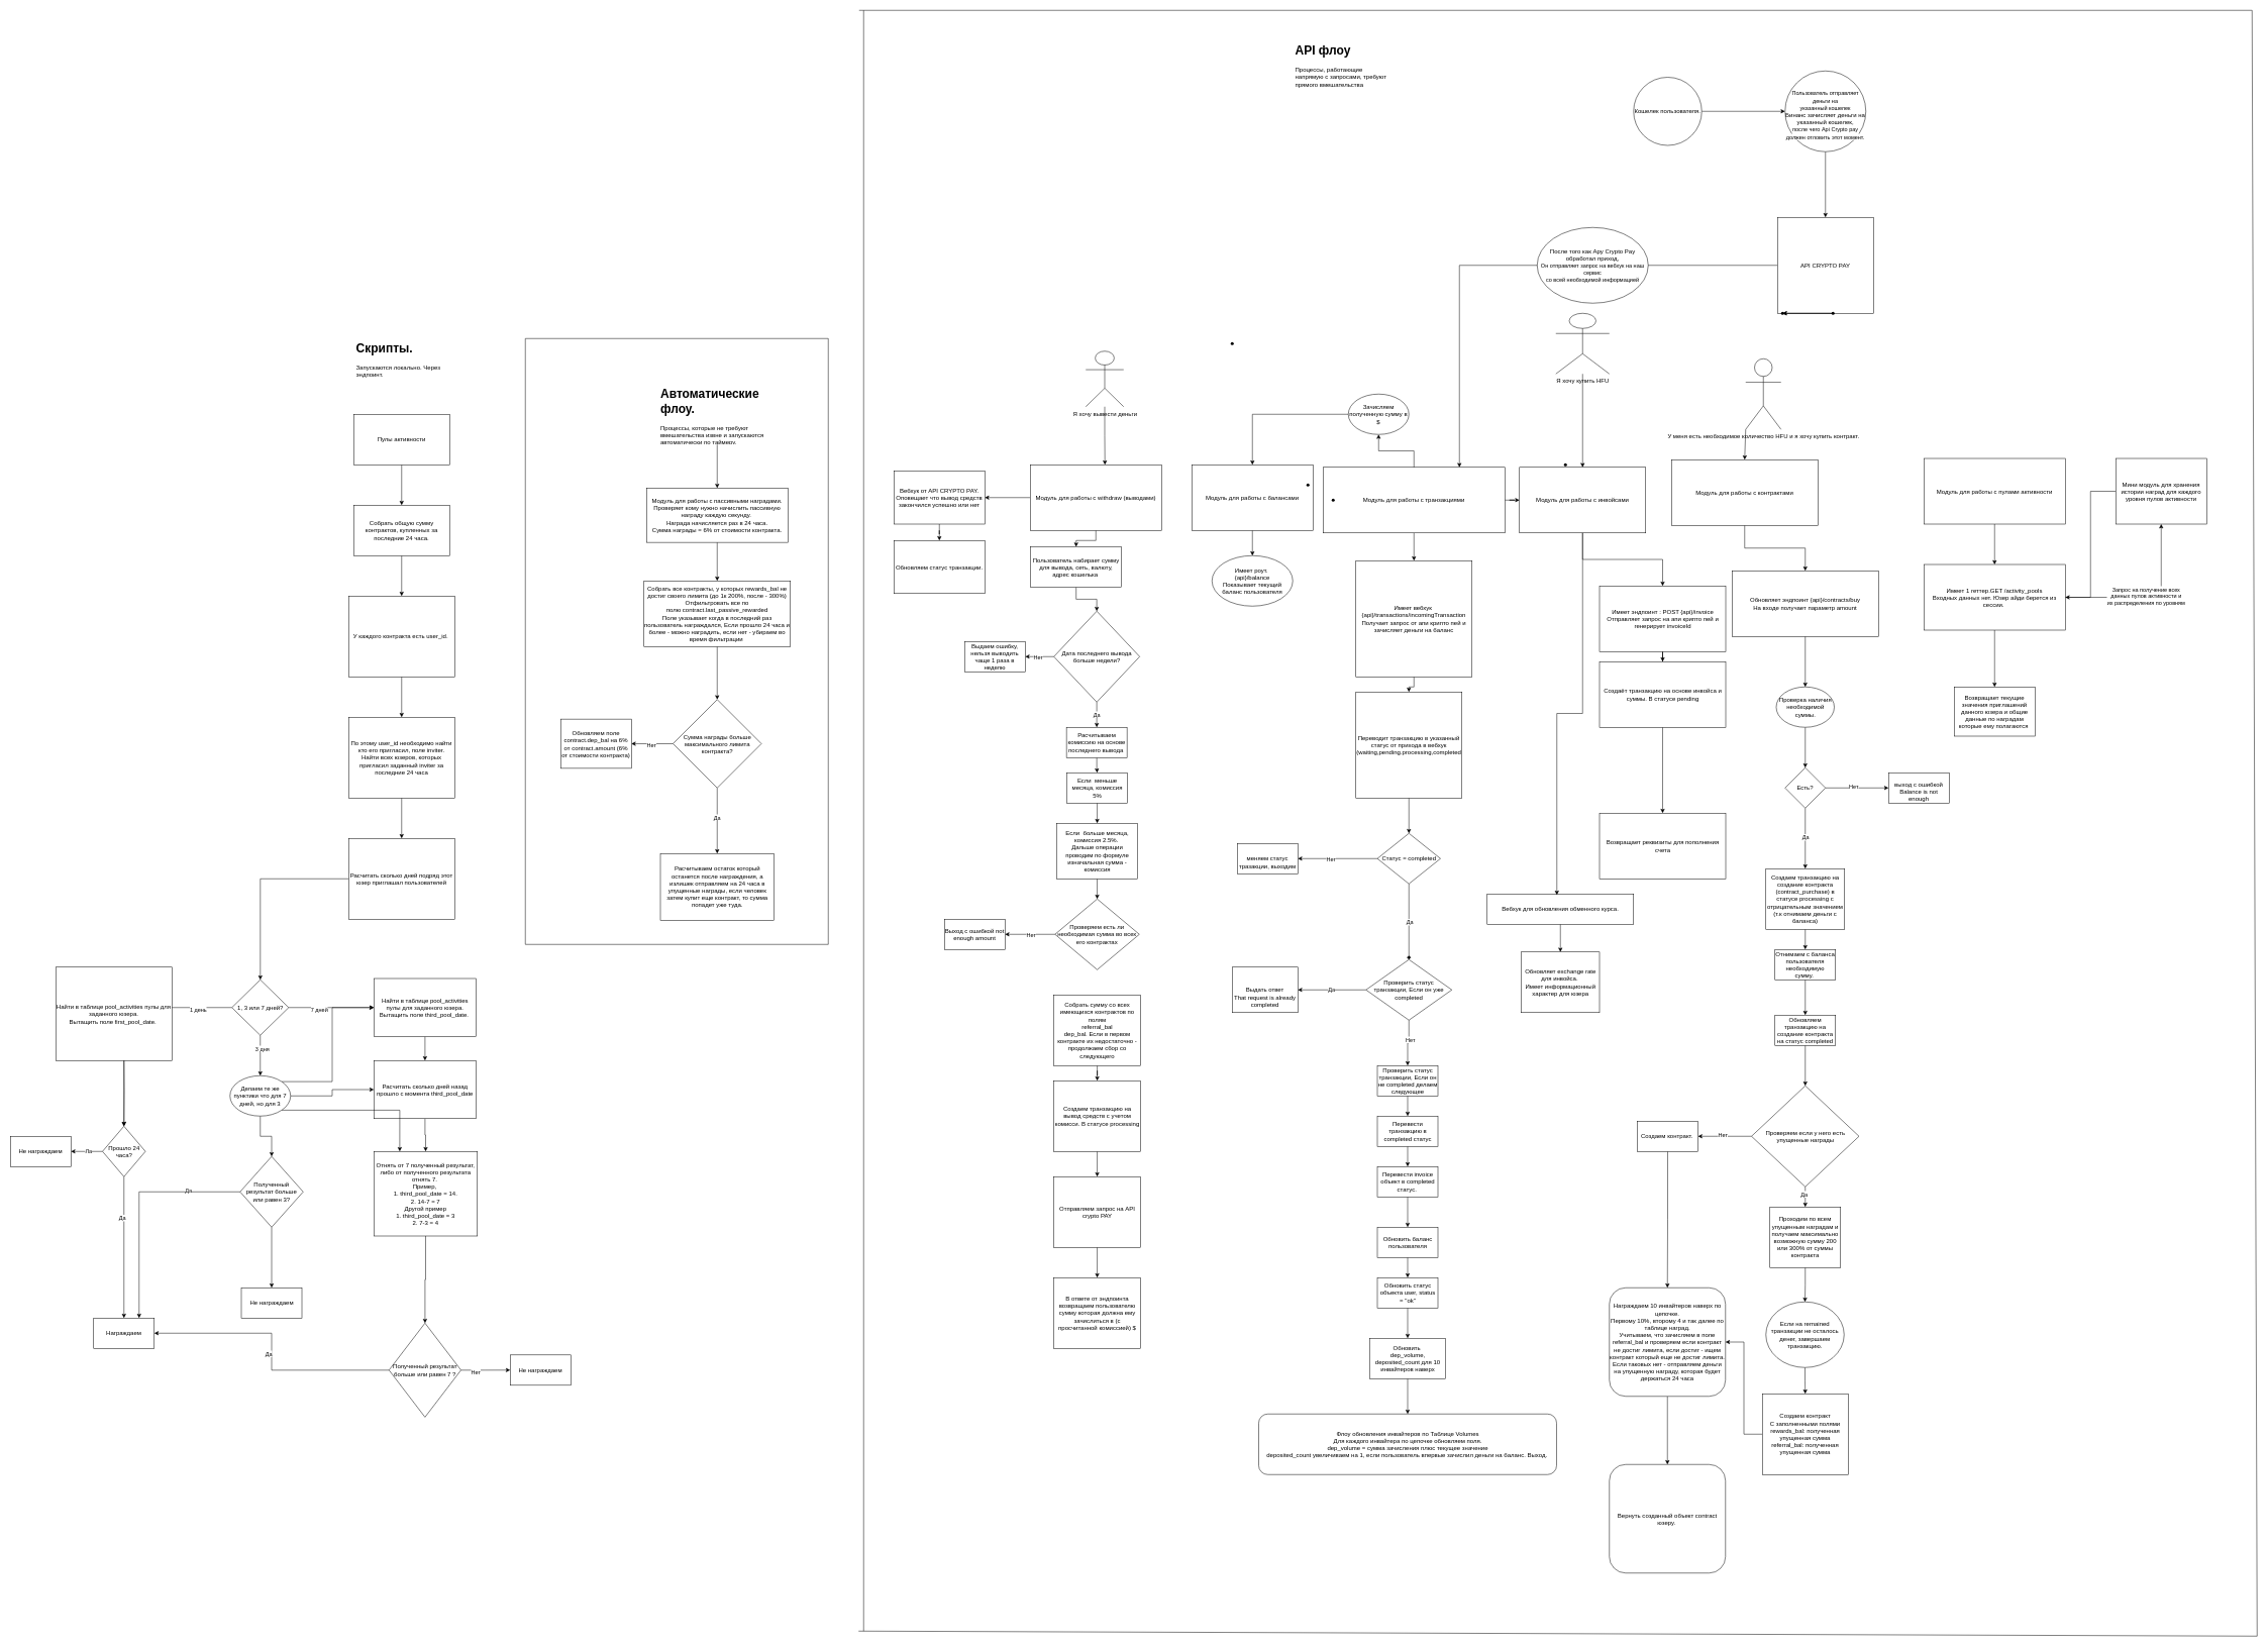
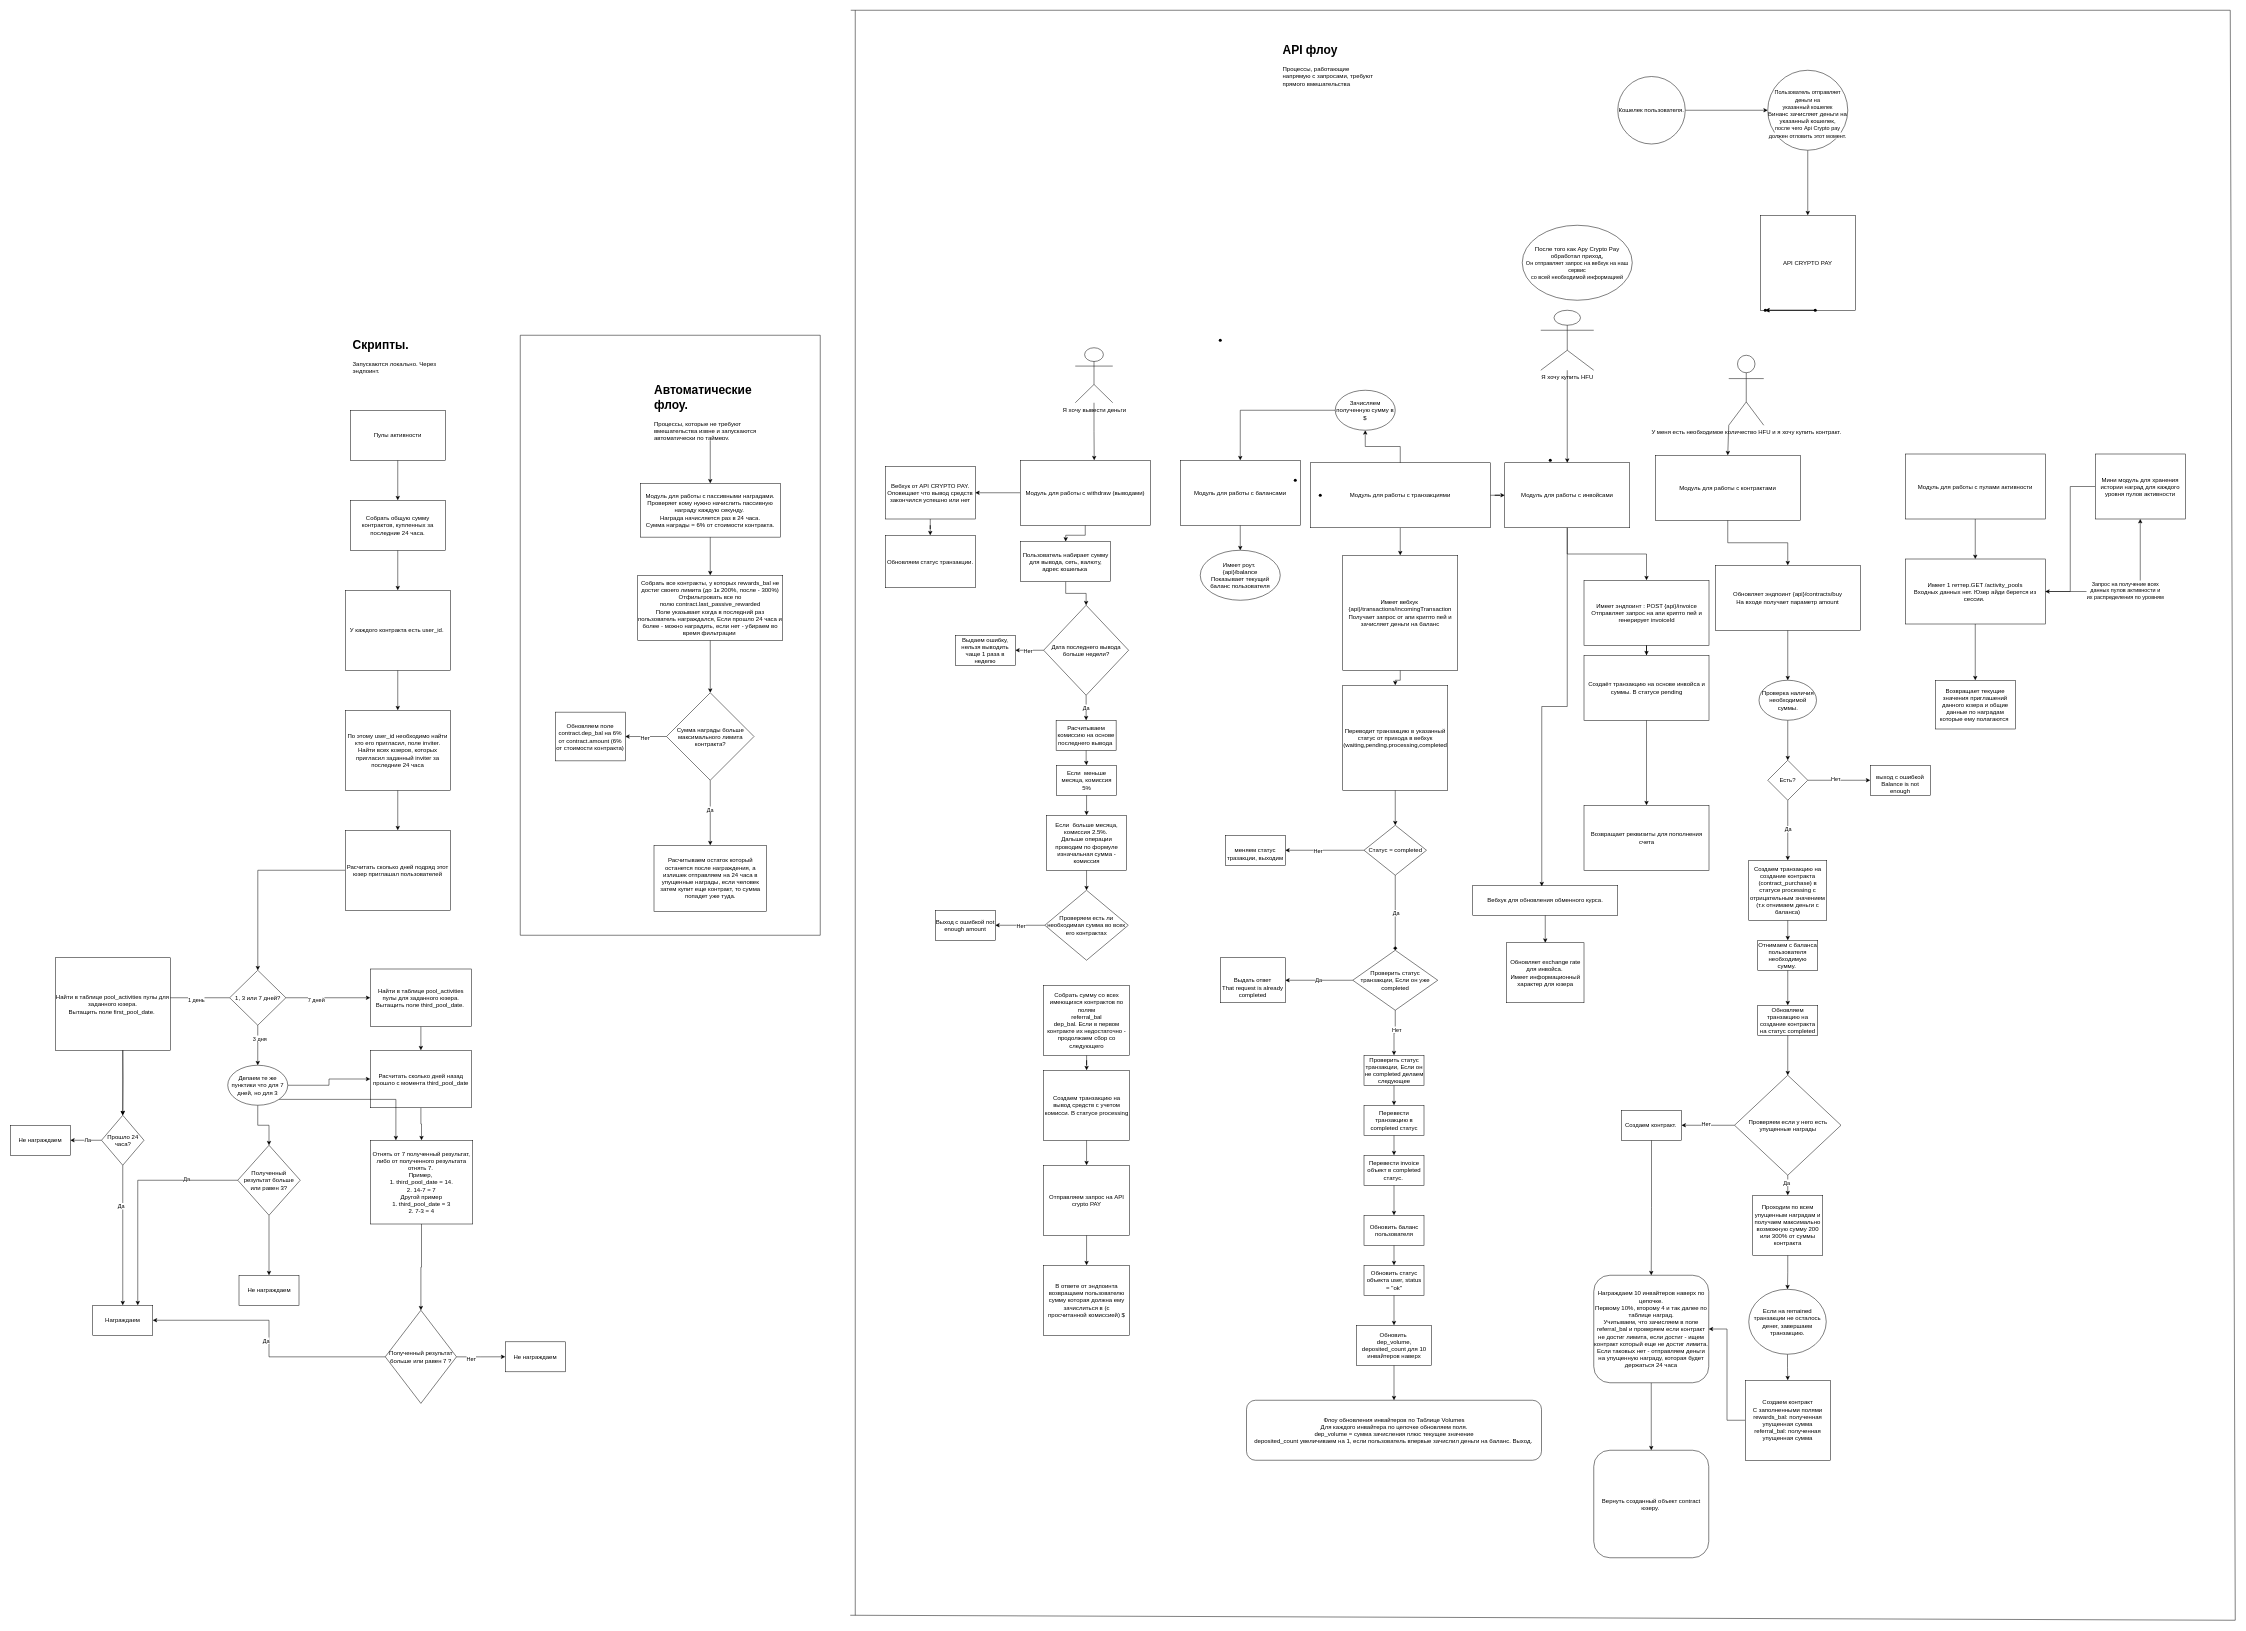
- <mxCell id="14" style="edgeStyle=orthogonalEdgeStyle;rounded=0;orthogonalLoop=1;jettySize=auto;html=1;entryX=0.75;entryY=0;entryDx=0;entryDy=0;" parent="1" source="15" target="7" edge="1"><mxGeometry relative="1" as="geometry" /></mxCell>
- <mxCell id="198" style="edgeStyle=orthogonalEdgeStyle;rounded=0;orthogonalLoop=1;jettySize=auto;html=1;exitX=1;exitY=0;exitDx=0;exitDy=0;entryX=0;entryY=0.5;entryDx=0;entryDy=0;" parent="1" source="202" target="187" edge="1"><mxGeometry relative="1" as="geometry" /></mxCell>
